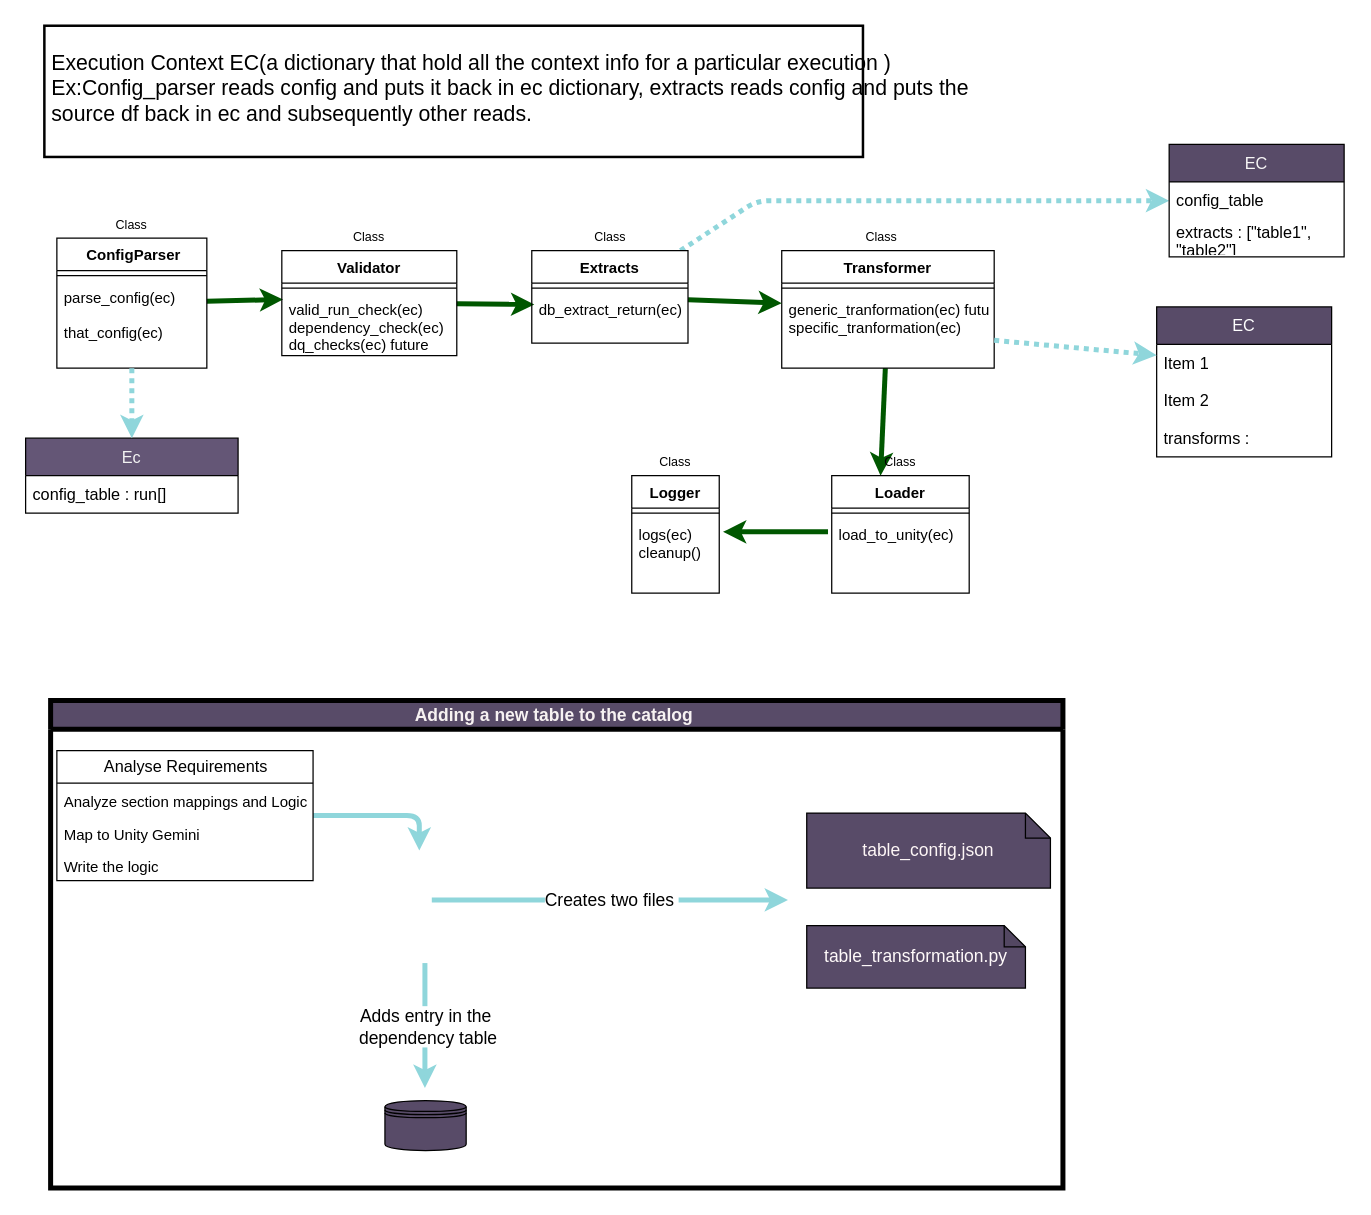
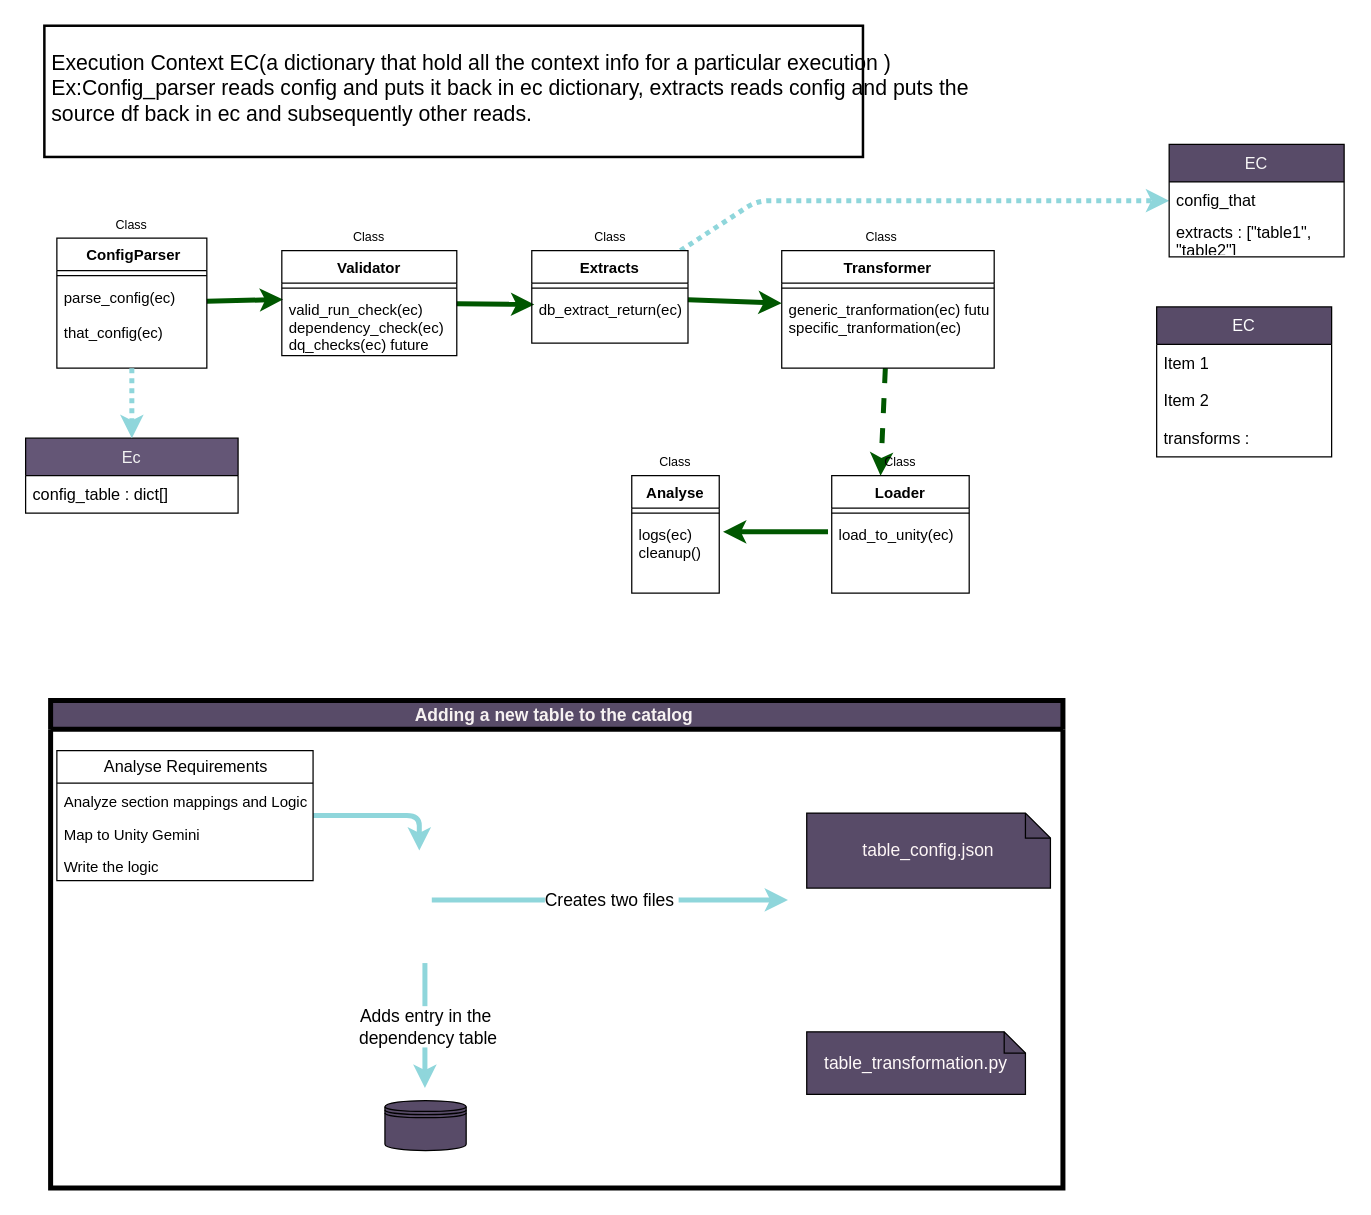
- <mxCell id="50" value="config_table" style="text;strokeColor=none;fillColor=none;align=left;verticalAlign=middle;spacingLeft=4;spacingRight=4;overflow=hidden;points=[[0,0.5],[1,0.5]];portConstraint=eastwest;rotatable=0;whiteSpace=wrap;html=1;strokeWidth=1;fontSize=13;" parent="49" vertex="1"><mxGeometry y="30" width="140" height="30" as="geometry" /></mxCell>
+ <mxCell id="50" value="config_that" style="text;strokeColor=none;fillColor=none;align=left;verticalAlign=middle;spacingLeft=4;spacingRight=4;overflow=hidden;points=[[0,0.5],[1,0.5]];portConstraint=eastwest;rotatable=0;whiteSpace=wrap;html=1;strokeWidth=1;fontSize=13;" parent="49" vertex="1"><mxGeometry y="30" width="140" height="30" as="geometry" /></mxCell>
- <mxCell id="56" style="edgeStyle=none;html=1;dashed=1;dashPattern=1 1;strokeColor=#8fd6db;strokeWidth=4;fontSize=13;" parent="1" source="14" target="53" edge="1"><mxGeometry relative="1" as="geometry" /></mxCell>
- <mxCell id="11" style="edgeStyle=none;html=1;fillColor=#008a00;strokeColor=#005700;strokeWidth=4;entryX=0.355;entryY=0;entryDx=0;entryDy=0;entryPerimeter=0;" parent="1" source="12" target="15" edge="1"><mxGeometry relative="1" as="geometry"><mxPoint x="675" y="370" as="targetPoint" /></mxGeometry></mxCell>
+ <mxCell id="11" style="edgeStyle=none;html=1;fillColor=#008a00;strokeColor=#005700;strokeWidth=4;entryX=0.355;entryY=0;entryDx=0;entryDy=0;entryPerimeter=0;dashed=1;" parent="1" source="12" target="15" edge="1"><mxGeometry relative="1" as="geometry"><mxPoint x="675" y="370" as="targetPoint" /></mxGeometry></mxCell>
- <mxCell id="18" value="Logger" style="swimlane;fontStyle=1;align=center;verticalAlign=top;childLayout=stackLayout;horizontal=1;startSize=26;horizontalStack=0;resizeParent=1;resizeParentMax=0;resizeLast=0;collapsible=1;marginBottom=0;" parent="1" vertex="1"><mxGeometry x="505" y="380" width="70" height="94" as="geometry" /></mxCell>
+ <mxCell id="18" value="Analyse" style="swimlane;fontStyle=1;align=center;verticalAlign=top;childLayout=stackLayout;horizontal=1;startSize=26;horizontalStack=0;resizeParent=1;resizeParentMax=0;resizeLast=0;collapsible=1;marginBottom=0;" parent="1" vertex="1"><mxGeometry x="505" y="380" width="70" height="94" as="geometry" /></mxCell>
- <mxCell id="48" value="config_table : run[]" style="text;strokeColor=none;fillColor=none;align=left;verticalAlign=middle;spacingLeft=4;spacingRight=4;overflow=hidden;points=[[0,0.5],[1,0.5]];portConstraint=eastwest;rotatable=0;whiteSpace=wrap;html=1;strokeWidth=1;fontSize=13;" parent="47" vertex="1"><mxGeometry y="30" width="170" height="30" as="geometry" /></mxCell>
+ <mxCell id="48" value="config_table : dict[]" style="text;strokeColor=none;fillColor=none;align=left;verticalAlign=middle;spacingLeft=4;spacingRight=4;overflow=hidden;points=[[0,0.5],[1,0.5]];portConstraint=eastwest;rotatable=0;whiteSpace=wrap;html=1;strokeWidth=1;fontSize=13;" parent="47" vertex="1"><mxGeometry y="30" width="170" height="30" as="geometry" /></mxCell>
- <mxCell id="38" value="&lt;font color=&quot;#fffafa&quot;&gt;table_transformation.py&lt;/font&gt;" style="shape=note;whiteSpace=wrap;html=1;backgroundOutline=1;darkOpacity=0.05;strokeWidth=1;fontSize=14;fillColor=#584b68;size=17;" parent="34" vertex="1"><mxGeometry x="605" y="180" width="175" height="50" as="geometry" /></mxCell>
+ <mxCell id="38" value="&lt;font color=&quot;#fffafa&quot;&gt;table_transformation.py&lt;/font&gt;" style="shape=note;whiteSpace=wrap;html=1;backgroundOutline=1;darkOpacity=0.05;strokeWidth=1;fontSize=14;fillColor=#584b68;size=17;" parent="34" vertex="1"><mxGeometry x="605" y="265" width="175" height="50" as="geometry" /></mxCell>
